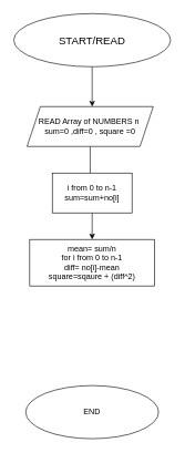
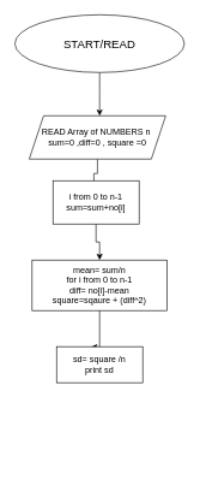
- <mxCell id="7" value="i from 0 to n-1&lt;br&gt;sum=sum+no[i]" style="rounded=0;whiteSpace=wrap;html=1;" vertex="1" parent="1"><mxGeometry x="78" y="260" width="120" height="60" as="geometry" /></mxCell>
+ <mxCell id="7" value="i from 0 to n-1&lt;br&gt;sum=sum+no[i]" style="rounded=0;whiteSpace=wrap;html=1;" vertex="1" parent="1"><mxGeometry x="73" y="250" width="120" height="60" as="geometry" /></mxCell>
+ <mxCell id="8" style="edgeStyle=orthogonalEdgeStyle;rounded=0;orthogonalLoop=1;jettySize=auto;html=1;entryX=0.4;entryY=0.013;entryDx=0;entryDy=0;entryPerimeter=0;" edge="1" parent="1" source="9" target="10"><mxGeometry relative="1" as="geometry"><Array as="points"><mxPoint x="138" y="481" /></Array></mxGeometry></mxCell>
+ <mxCell id="10" value="sd= square /n&lt;br&gt;print sd" style="rounded=0;whiteSpace=wrap;html=1;" vertex="1" parent="1"><mxGeometry x="78" y="480" width="120" height="50" as="geometry" /></mxCell>
- <mxCell id="11" value="END" style="ellipse;whiteSpace=wrap;html=1;" vertex="1" parent="1"><mxGeometry x="38" y="580" width="200" height="80" as="geometry" /></mxCell>
